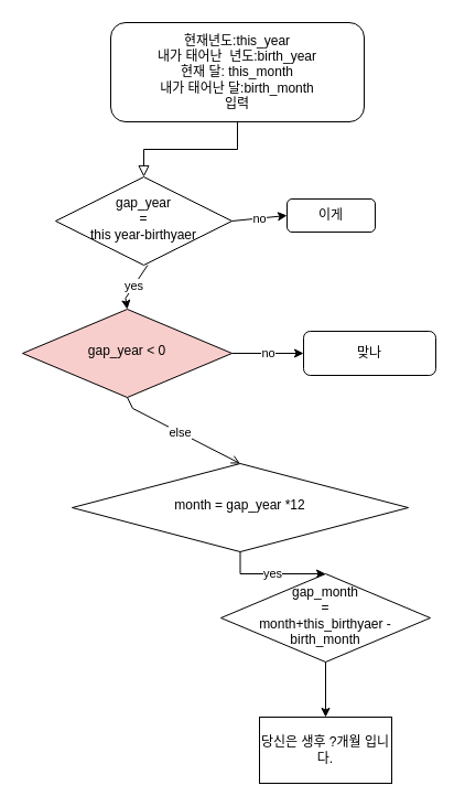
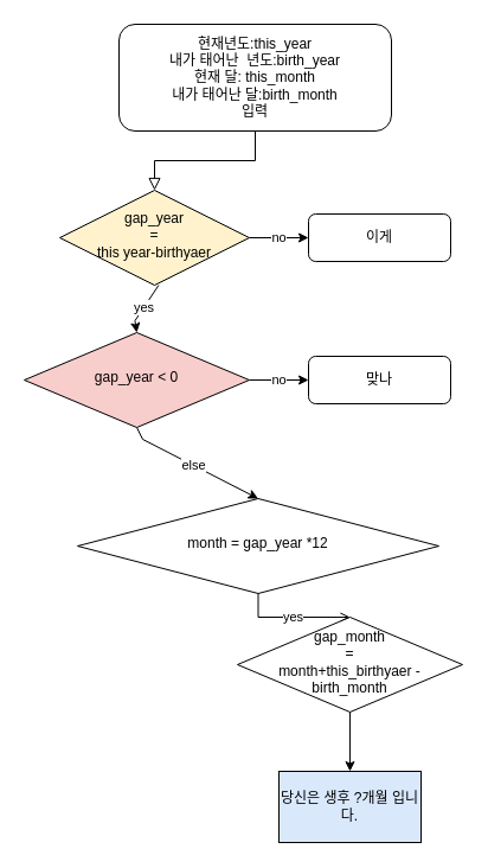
- <mxCell id="5" value="이게" style="rounded=1;whiteSpace=wrap;html=1;fontSize=12;glass=0;strokeWidth=1;shadow=0;" parent="1" vertex="1"><mxGeometry x="260" y="180" width="80" height="30" as="geometry" /></mxCell>
+ <mxCell id="5" value="이게" style="rounded=1;whiteSpace=wrap;html=1;fontSize=12;glass=0;strokeWidth=1;shadow=0;" parent="1" vertex="1"><mxGeometry x="260" y="180" width="120" height="40" as="geometry" /></mxCell>
- <mxCell id="4" value="gap_year&lt;br&gt;=&lt;br&gt;this year-birthyaer" style="rhombus;whiteSpace=wrap;html=1;shadow=0;fontFamily=Helvetica;fontSize=12;align=center;strokeWidth=1;spacing=6;spacingTop=-4;" parent="1" vertex="1"><mxGeometry x="50" y="160" width="160" height="80" as="geometry" /></mxCell>
+ <mxCell id="4" value="gap_year&lt;br&gt;=&lt;br&gt;this year-birthyaer" style="rhombus;whiteSpace=wrap;html=1;shadow=0;fontFamily=Helvetica;fontSize=12;align=center;strokeWidth=1;spacing=6;spacingTop=-4;fillColor=#fff2cc;" parent="1" vertex="1"><mxGeometry x="50" y="160" width="160" height="80" as="geometry" /></mxCell>
- <mxCell id="7" value="맞나" style="rounded=1;whiteSpace=wrap;html=1;fontSize=12;glass=0;strokeWidth=1;shadow=0;" parent="1" vertex="1"><mxGeometry x="275" y="300" width="120" height="40" as="geometry" /></mxCell>
+ <mxCell id="7" value="맞나" style="rounded=1;whiteSpace=wrap;html=1;fontSize=12;glass=0;strokeWidth=1;shadow=0;" parent="1" vertex="1"><mxGeometry x="260" y="300" width="120" height="40" as="geometry" /></mxCell>
- <mxCell id="12" value="else" style="endArrow=open;html=1;rounded=0;entryX=0.5;entryY=0;entryDx=0;entryDy=0;exitX=0.5;exitY=1;exitDx=0;exitDy=0;" edge="1" parent="1" source="6" target="9"><mxGeometry width="50" height="50" relative="1" as="geometry"><mxPoint x="110" y="360" as="sourcePoint" /><mxPoint x="150" y="380" as="targetPoint" /><Array as="points"><mxPoint x="120" y="370" /></Array></mxGeometry></mxCell>
+ <mxCell id="12" value="else" style="endArrow=classic;html=1;rounded=0;entryX=0.5;entryY=0;entryDx=0;entryDy=0;exitX=0.5;exitY=1;exitDx=0;exitDy=0;" edge="1" parent="1" source="6" target="9"><mxGeometry width="50" height="50" relative="1" as="geometry"><mxPoint x="110" y="360" as="sourcePoint" /><mxPoint x="150" y="380" as="targetPoint" /><Array as="points"><mxPoint x="120" y="370" /></Array></mxGeometry></mxCell>
- <mxCell id="8" value="yes" style="edgeStyle=orthogonalEdgeStyle;rounded=0;orthogonalLoop=1;jettySize=auto;html=1;exitX=0.5;exitY=1;exitDx=0;exitDy=0;" edge="1" parent="1" source="9" target="10"><mxGeometry relative="1" as="geometry" /></mxCell>
+ <mxCell id="8" value="yes" style="edgeStyle=orthogonalEdgeStyle;rounded=0;orthogonalLoop=1;jettySize=auto;html=1;exitX=0.5;exitY=1;exitDx=0;exitDy=0;endArrow=open;" edge="1" parent="1" source="9" target="10"><mxGeometry relative="1" as="geometry" /></mxCell>
- <mxCell id="16" value="당신은 생후 ?개월 입니다." style="whiteSpace=wrap;html=1;" vertex="1" parent="1"><mxGeometry x="235" y="650" width="120" height="60" as="geometry" /></mxCell>
+ <mxCell id="16" value="당신은 생후 ?개월 입니다." style="whiteSpace=wrap;html=1;fillColor=#dae8fc;" vertex="1" parent="1"><mxGeometry x="235" y="650" width="120" height="60" as="geometry" /></mxCell>
